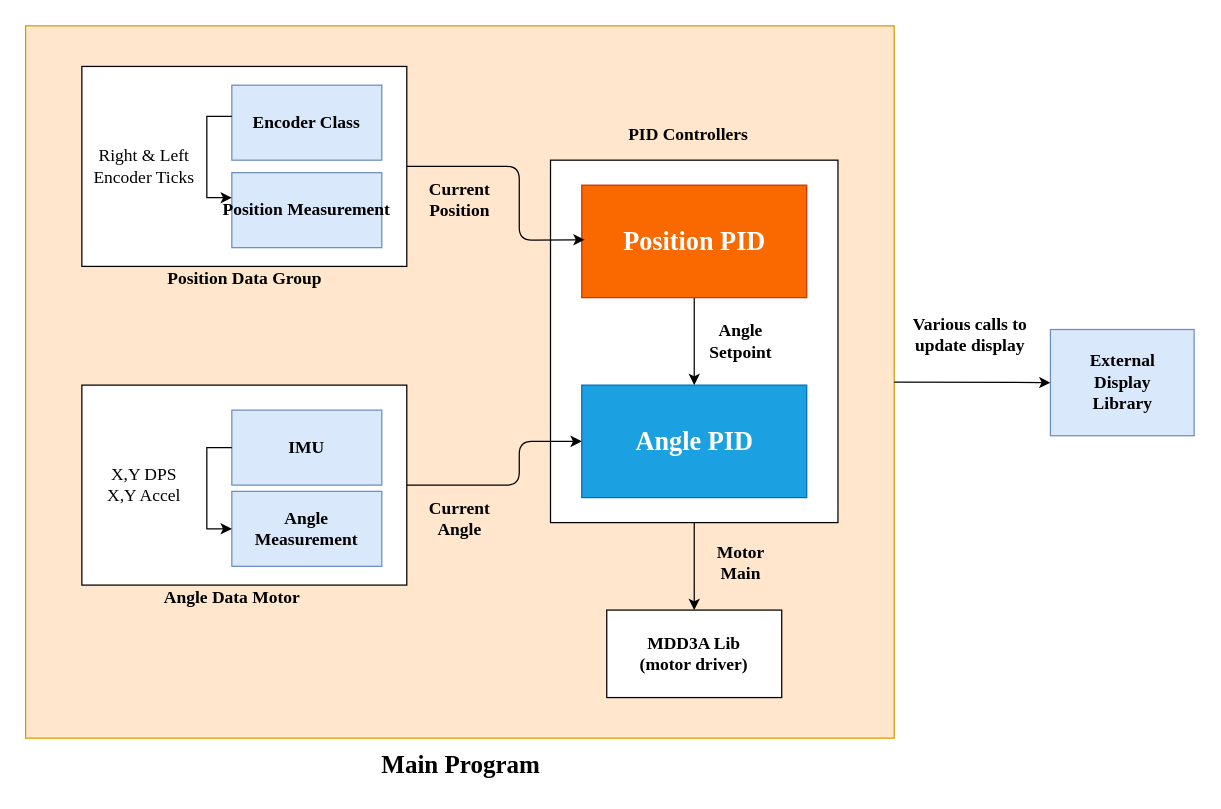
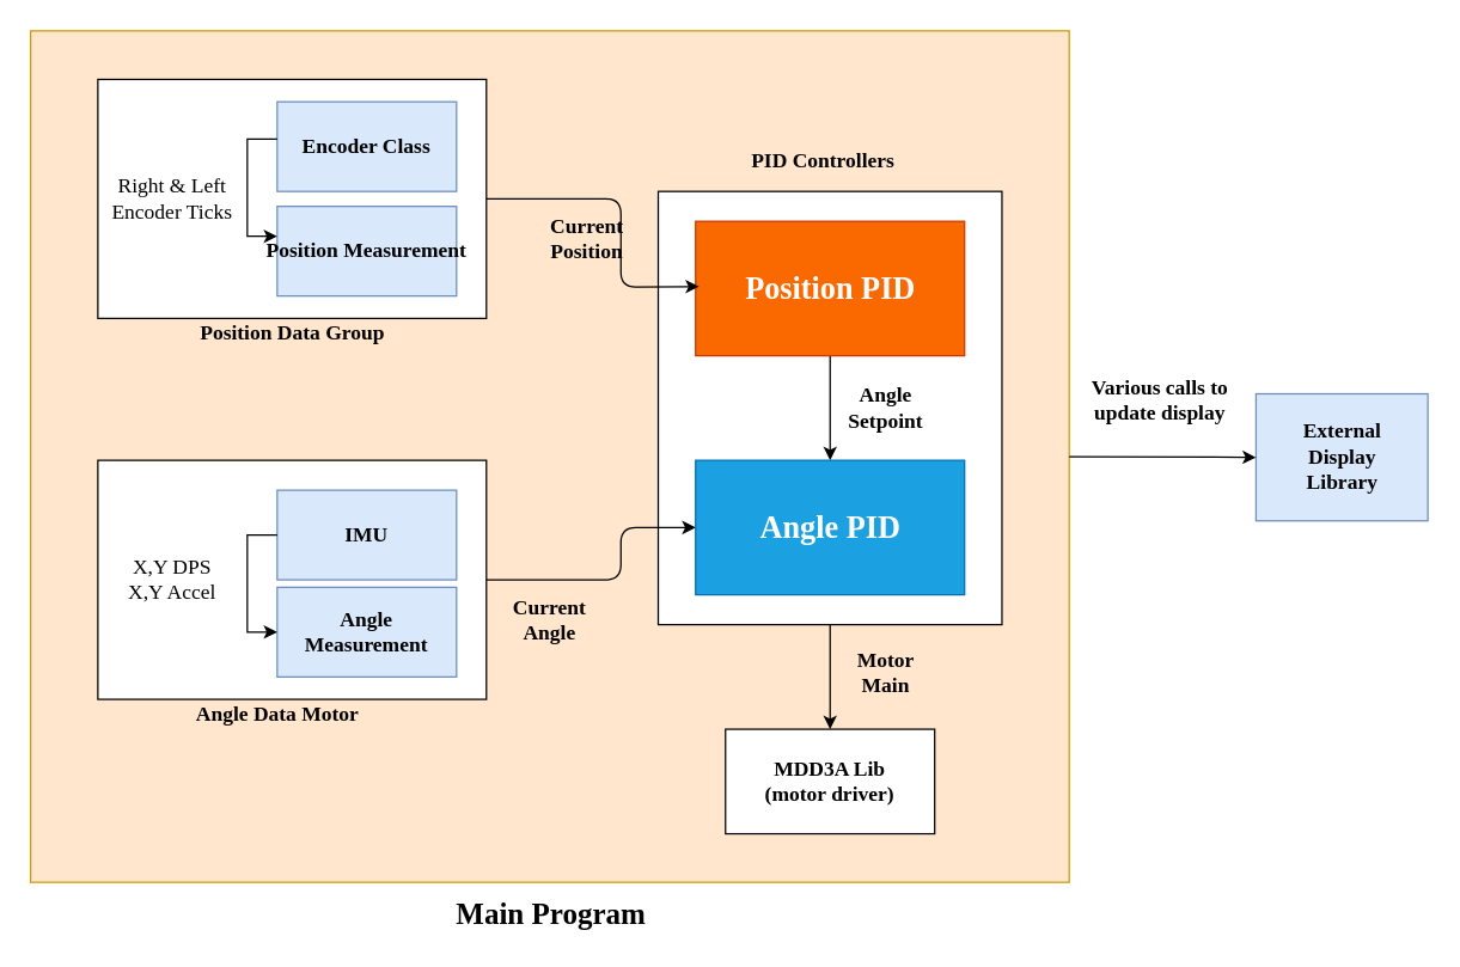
- <mxCell id="42" value="Current Position" style="text;html=1;strokeColor=none;fillColor=none;align=center;verticalAlign=middle;whiteSpace=wrap;rounded=0;fontFamily=Lucida Console;fontSize=14;fontStyle=1" vertex="1" parent="1"><mxGeometry x="335" y="142.5" width="65" height="35" as="geometry" /></mxCell>
+ <mxCell id="42" value="Current Position" style="text;html=1;strokeColor=none;fillColor=none;align=center;verticalAlign=middle;whiteSpace=wrap;rounded=0;fontFamily=Lucida Console;fontSize=14;fontStyle=1" vertex="1" parent="1"><mxGeometry x="360" y="142.5" width="65" height="35" as="geometry" /></mxCell>
